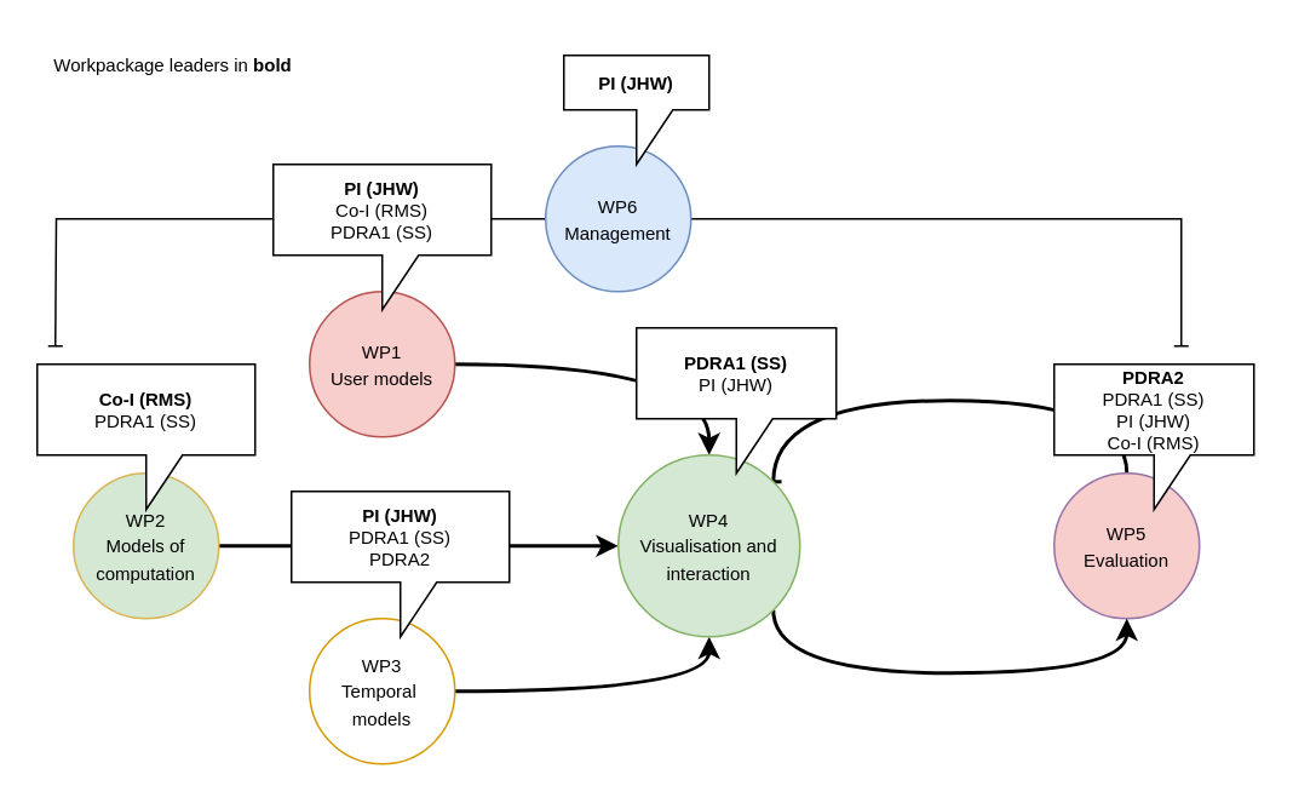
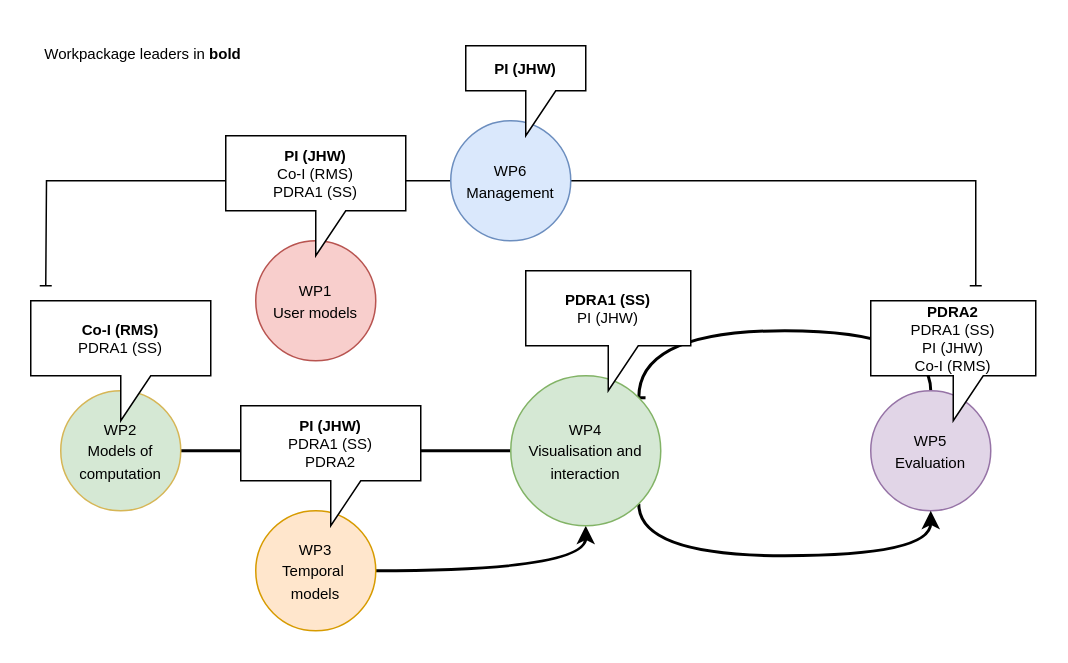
- <mxCell id="4" style="edgeStyle=orthogonalEdgeStyle;orthogonalLoop=1;jettySize=auto;html=1;exitX=1;exitY=0.5;exitDx=0;exitDy=0;curved=1;strokeWidth=2;" edge="1" parent="1" source="5" target="14"><mxGeometry relative="1" as="geometry" /></mxCell>
- <mxCell id="2" style="edgeStyle=orthogonalEdgeStyle;curved=1;orthogonalLoop=1;jettySize=auto;html=1;exitX=1;exitY=0.5;exitDx=0;exitDy=0;entryX=0;entryY=0.5;entryDx=0;entryDy=0;strokeWidth=2;" edge="1" parent="1" source="3" target="14"><mxGeometry relative="1" as="geometry" /></mxCell>
+ <mxCell id="2" style="edgeStyle=orthogonalEdgeStyle;curved=1;orthogonalLoop=1;jettySize=auto;html=1;exitX=1;exitY=0.5;exitDx=0;exitDy=0;entryX=0;entryY=0.5;entryDx=0;entryDy=0;strokeWidth=2;endArrow=none;" edge="1" parent="1" source="3" target="14"><mxGeometry relative="1" as="geometry" /></mxCell>
- <mxCell id="9" value="&lt;font style=&quot;font-size: 10px;&quot;&gt;WP5&lt;br&gt;Evaluation&lt;/font&gt;" style="ellipse;whiteSpace=wrap;html=1;aspect=fixed;fillColor=#f8cecc;strokeColor=#9673a6;" vertex="1" parent="1"><mxGeometry x="580" y="260" width="80" height="80" as="geometry" /></mxCell>
+ <mxCell id="9" value="&lt;font style=&quot;font-size: 10px;&quot;&gt;WP5&lt;br&gt;Evaluation&lt;/font&gt;" style="ellipse;whiteSpace=wrap;html=1;aspect=fixed;fillColor=#e1d5e7;strokeColor=#9673a6;" vertex="1" parent="1"><mxGeometry x="580" y="260" width="80" height="80" as="geometry" /></mxCell>
- <mxCell id="7" value="&lt;font style=&quot;font-size: 10px;&quot;&gt;WP3&lt;br&gt;Temporal&amp;nbsp;&lt;br&gt;models&lt;/font&gt;" style="ellipse;whiteSpace=wrap;html=1;aspect=fixed;fillColor=#ffffff;strokeColor=#d79b00;" vertex="1" parent="1"><mxGeometry x="170" y="340" width="80" height="80" as="geometry" /></mxCell>
+ <mxCell id="7" value="&lt;font style=&quot;font-size: 10px;&quot;&gt;WP3&lt;br&gt;Temporal&amp;nbsp;&lt;br&gt;models&lt;/font&gt;" style="ellipse;whiteSpace=wrap;html=1;aspect=fixed;fillColor=#ffe6cc;strokeColor=#d79b00;" vertex="1" parent="1"><mxGeometry x="170" y="340" width="80" height="80" as="geometry" /></mxCell>
